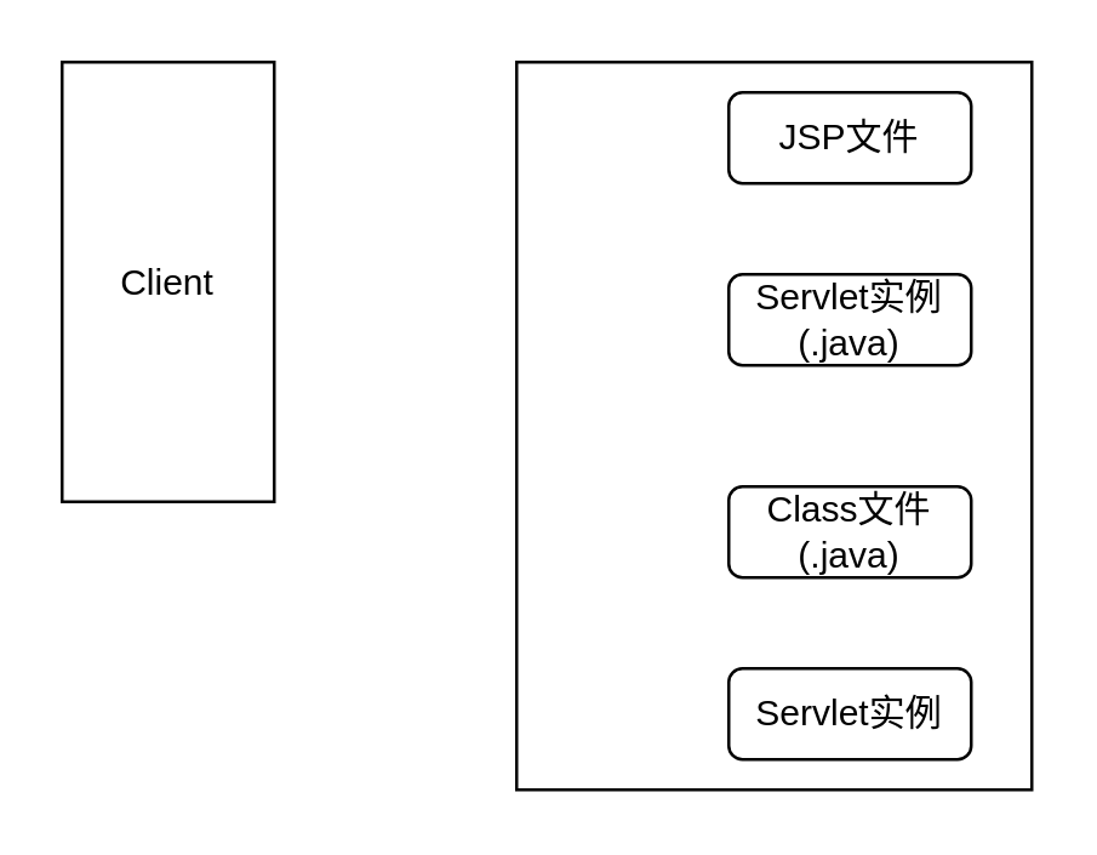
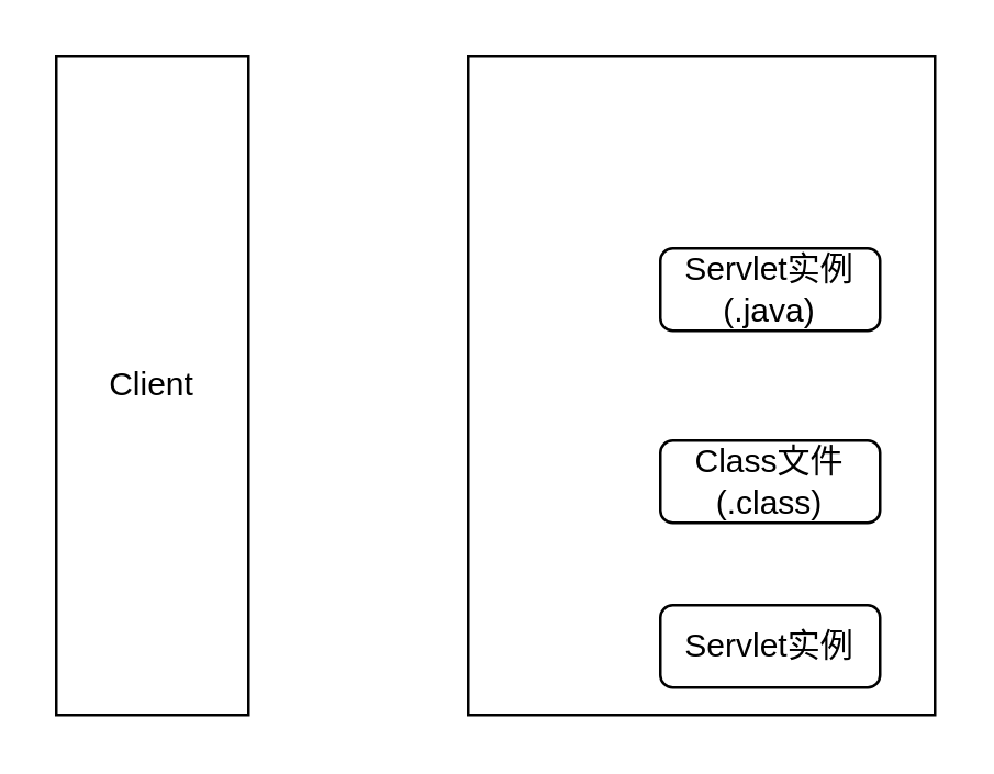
- <mxCell id="4" value="JSP文件" style="rounded=1;whiteSpace=wrap;html=1;" vertex="1" parent="1"><mxGeometry x="240" y="30" width="80" height="30" as="geometry" /></mxCell>
- <mxCell id="2" value="Client" style="rounded=0;whiteSpace=wrap;html=1;" vertex="1" parent="1"><mxGeometry x="20" y="20" width="70" height="145" as="geometry" /></mxCell>
+ <mxCell id="2" value="Client" style="rounded=0;whiteSpace=wrap;html=1;" vertex="1" parent="1"><mxGeometry x="20" y="20" width="70" height="240" as="geometry" /></mxCell>
- <mxCell id="6" value="Class文件(.java)" style="rounded=1;whiteSpace=wrap;html=1;" vertex="1" parent="1"><mxGeometry x="240" y="160" width="80" height="30" as="geometry" /></mxCell>
+ <mxCell id="6" value="Class文件(.class)" style="rounded=1;whiteSpace=wrap;html=1;" vertex="1" parent="1"><mxGeometry x="240" y="160" width="80" height="30" as="geometry" /></mxCell>
